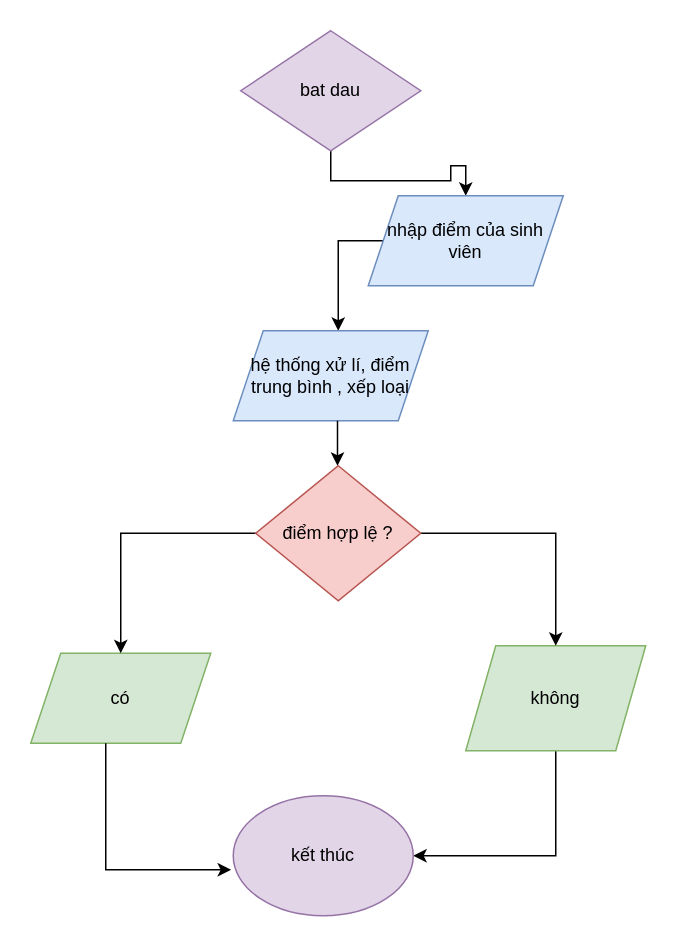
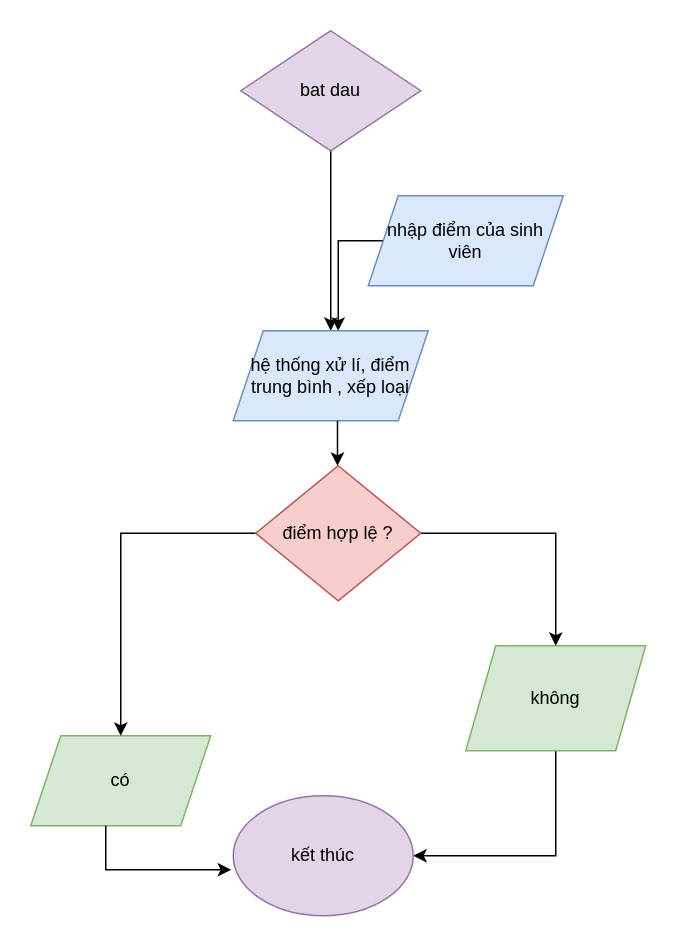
- <mxCell id="2" style="edgeStyle=orthogonalEdgeStyle;rounded=0;orthogonalLoop=1;jettySize=auto;html=1;exitX=0.5;exitY=1;exitDx=0;exitDy=0;entryX=0.5;entryY=0;entryDx=0;entryDy=0;" edge="1" parent="1" source="3" target="9"><mxGeometry relative="1" as="geometry" /></mxCell>
+ <mxCell id="2" style="edgeStyle=orthogonalEdgeStyle;rounded=0;orthogonalLoop=1;jettySize=auto;html=1;exitX=0.5;exitY=1;exitDx=0;exitDy=0;" edge="1" parent="1" source="3" target="10"><mxGeometry relative="1" as="geometry" /></mxCell>
- <mxCell id="4" value="có" style="shape=parallelogram;perimeter=parallelogramPerimeter;whiteSpace=wrap;html=1;fixedSize=1;fillColor=#d5e8d4;strokeColor=#82b366;" parent="1" vertex="1"><mxGeometry x="20" y="435" width="120" height="60" as="geometry" /></mxCell>
+ <mxCell id="4" value="có" style="shape=parallelogram;perimeter=parallelogramPerimeter;whiteSpace=wrap;html=1;fixedSize=1;fillColor=#d5e8d4;strokeColor=#82b366;" parent="1" vertex="1"><mxGeometry x="20" y="490" width="120" height="60" as="geometry" /></mxCell>
